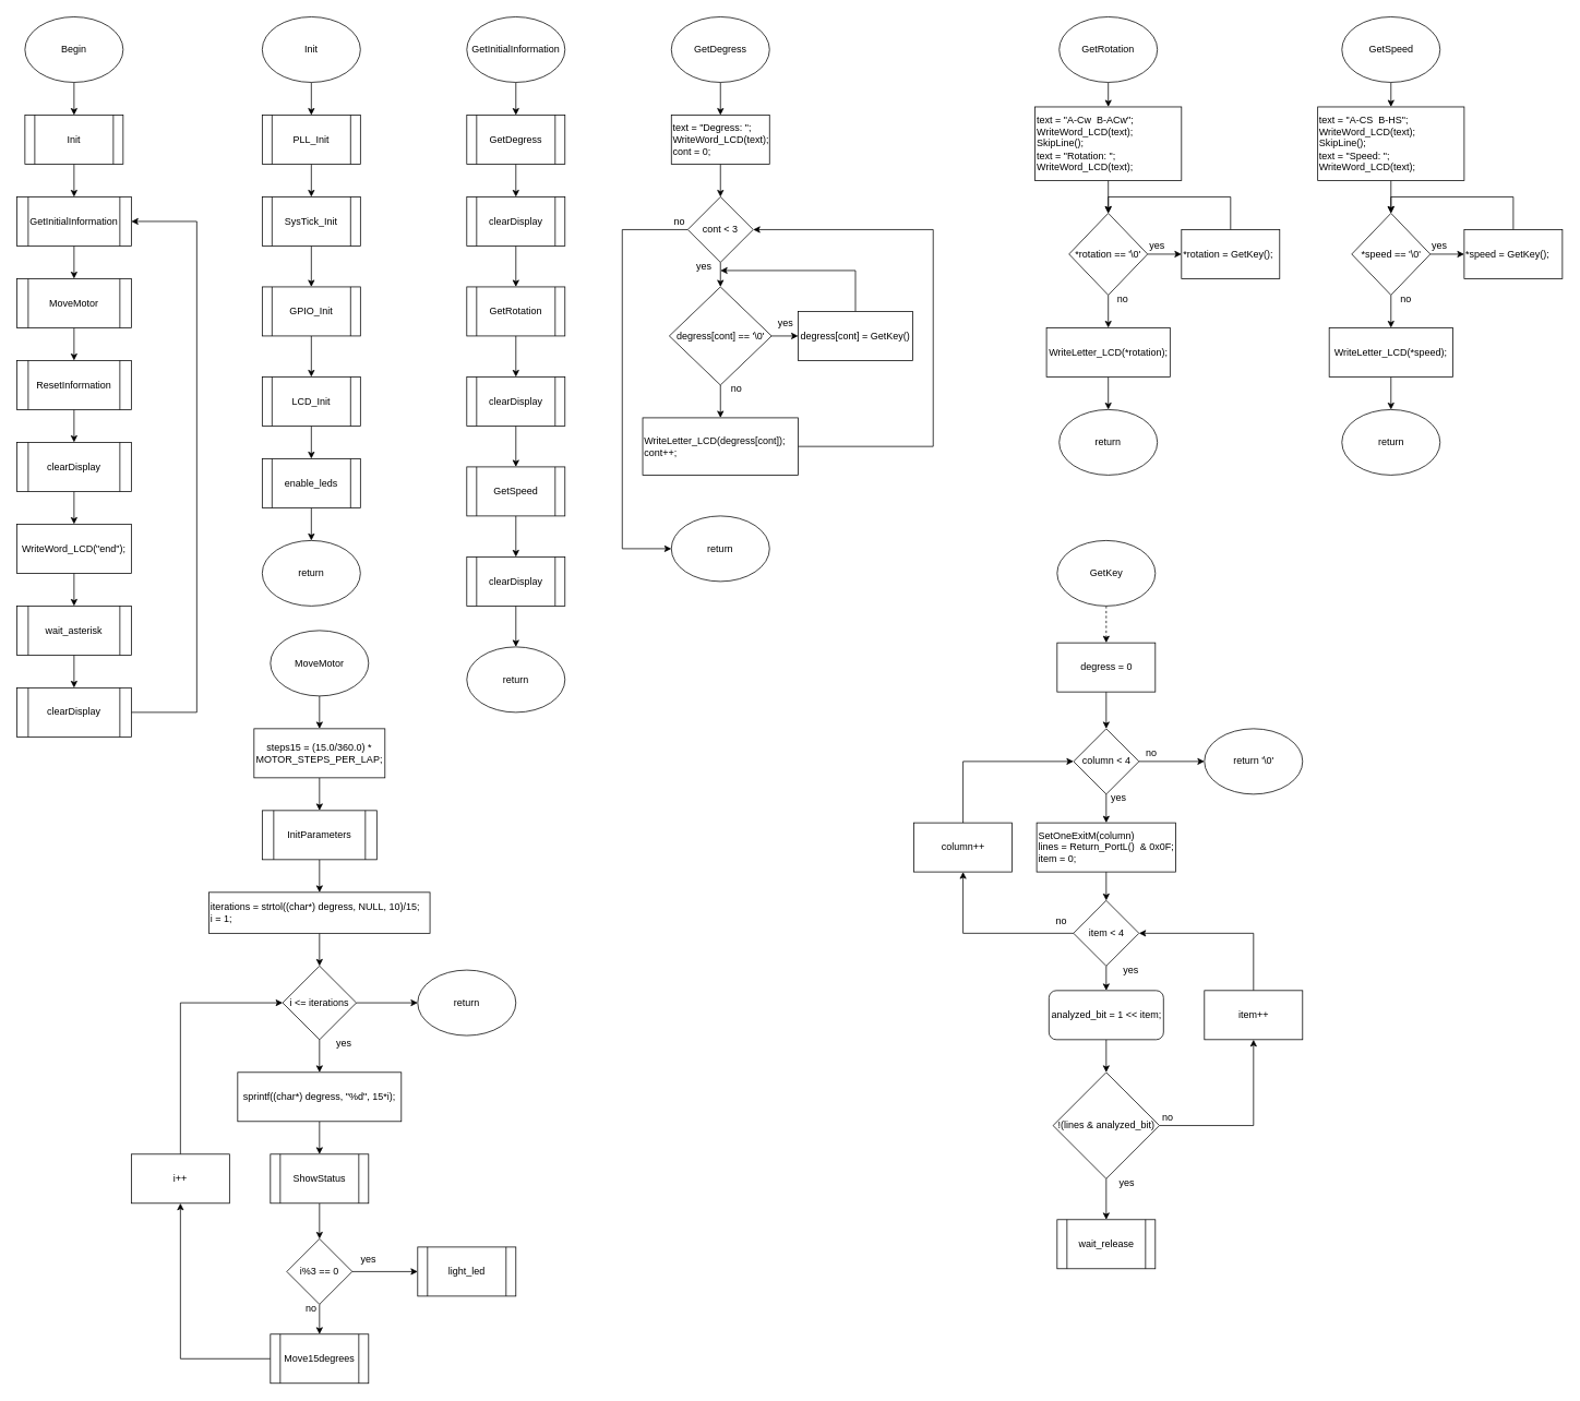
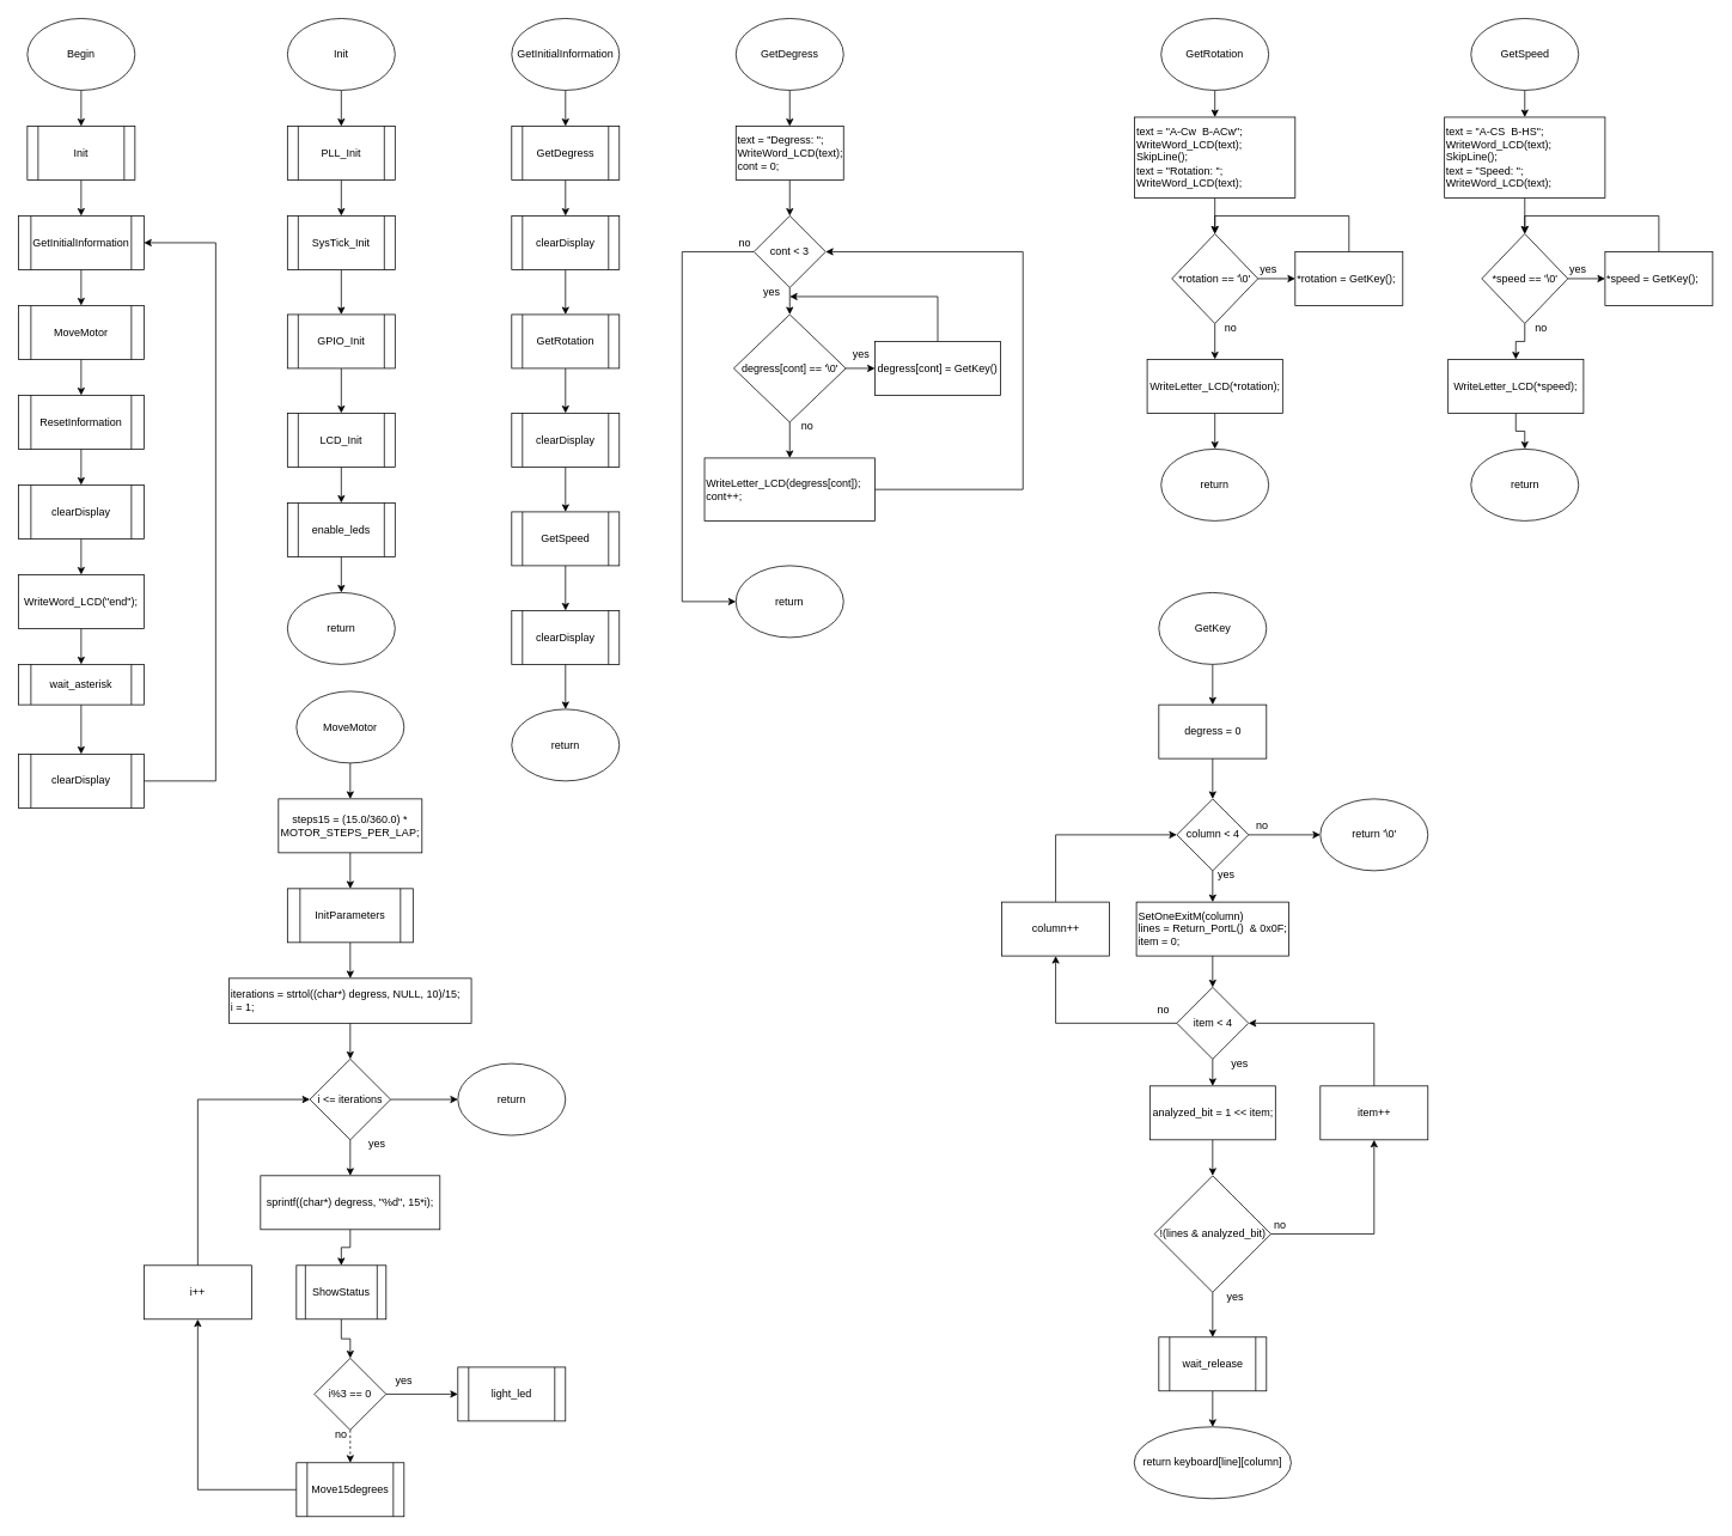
- <mxCell id="77" value="WriteLetter_LCD(*speed);" style="rounded=0;whiteSpace=wrap;html=1;align=center;" vertex="1" parent="1"><mxGeometry x="1624" y="400" width="151" height="60" as="geometry" /></mxCell>
+ <mxCell id="77" value="WriteLetter_LCD(*speed);" style="rounded=0;whiteSpace=wrap;html=1;align=center;" vertex="1" parent="1"><mxGeometry x="1614" y="400" width="151" height="60" as="geometry" /></mxCell>
- <mxCell id="79" style="edgeStyle=orthogonalEdgeStyle;rounded=0;orthogonalLoop=1;jettySize=auto;html=1;exitX=0.5;exitY=1;exitDx=0;exitDy=0;entryX=0.5;entryY=0;entryDx=0;entryDy=0;dashed=1;" edge="1" parent="1" source="80" target="85"><mxGeometry relative="1" as="geometry" /></mxCell>
+ <mxCell id="79" style="edgeStyle=orthogonalEdgeStyle;rounded=0;orthogonalLoop=1;jettySize=auto;html=1;exitX=0.5;exitY=1;exitDx=0;exitDy=0;entryX=0.5;entryY=0;entryDx=0;entryDy=0;" edge="1" parent="1" source="80" target="85"><mxGeometry relative="1" as="geometry" /></mxCell>
- <mxCell id="121" value="wait_asterisk" style="shape=process;whiteSpace=wrap;html=1;backgroundOutline=1;" vertex="1" parent="1"><mxGeometry x="20" y="740" width="140" height="60" as="geometry" /></mxCell>
+ <mxCell id="121" value="wait_asterisk" style="shape=process;whiteSpace=wrap;html=1;backgroundOutline=1;" vertex="1" parent="1"><mxGeometry x="20" y="740" width="140" height="45" as="geometry" /></mxCell>
- <mxCell id="92" value="analyzed_bit = 1 &amp;lt;&amp;lt; item;" style="whiteSpace=wrap;html=1;rounded=1;" vertex="1" parent="1"><mxGeometry x="1281.5" y="1210" width="140" height="60" as="geometry" /></mxCell>
+ <mxCell id="92" value="analyzed_bit = 1 &amp;lt;&amp;lt; item;" style="rounded=0;whiteSpace=wrap;html=1;" vertex="1" parent="1"><mxGeometry x="1281.5" y="1210" width="140" height="60" as="geometry" /></mxCell>
- <mxCell id="144" value="ShowStatus" style="shape=process;whiteSpace=wrap;html=1;backgroundOutline=1;" vertex="1" parent="1"><mxGeometry x="330" y="1410" width="120" height="60" as="geometry" /></mxCell>
+ <mxCell id="144" value="ShowStatus" style="shape=process;whiteSpace=wrap;html=1;backgroundOutline=1;" vertex="1" parent="1"><mxGeometry x="330" y="1410" width="100" height="60" as="geometry" /></mxCell>
+ <mxCell id="96" style="edgeStyle=orthogonalEdgeStyle;rounded=0;orthogonalLoop=1;jettySize=auto;html=1;exitX=0.5;exitY=1;exitDx=0;exitDy=0;entryX=0.5;entryY=0;entryDx=0;entryDy=0;" edge="1" parent="1" source="97" target="98"><mxGeometry relative="1" as="geometry" /></mxCell>
- <mxCell id="137" style="edgeStyle=orthogonalEdgeStyle;rounded=0;orthogonalLoop=1;jettySize=auto;html=1;exitX=0.5;exitY=1;exitDx=0;exitDy=0;entryX=0.5;entryY=0;entryDx=0;entryDy=0;" edge="1" parent="1" source="139" target="142"><mxGeometry relative="1" as="geometry" /></mxCell>
+ <mxCell id="137" style="edgeStyle=orthogonalEdgeStyle;rounded=0;orthogonalLoop=1;jettySize=auto;html=1;exitX=0.5;exitY=1;exitDx=0;exitDy=0;entryX=0.5;entryY=0;entryDx=0;entryDy=0;dashed=1;" edge="1" parent="1" source="139" target="142"><mxGeometry relative="1" as="geometry" /></mxCell>
+ <mxCell id="98" value="return keyboard[line][column]" style="ellipse;whiteSpace=wrap;html=1;" vertex="1" parent="1"><mxGeometry x="1264" y="1590" width="175" height="80" as="geometry" /></mxCell>
